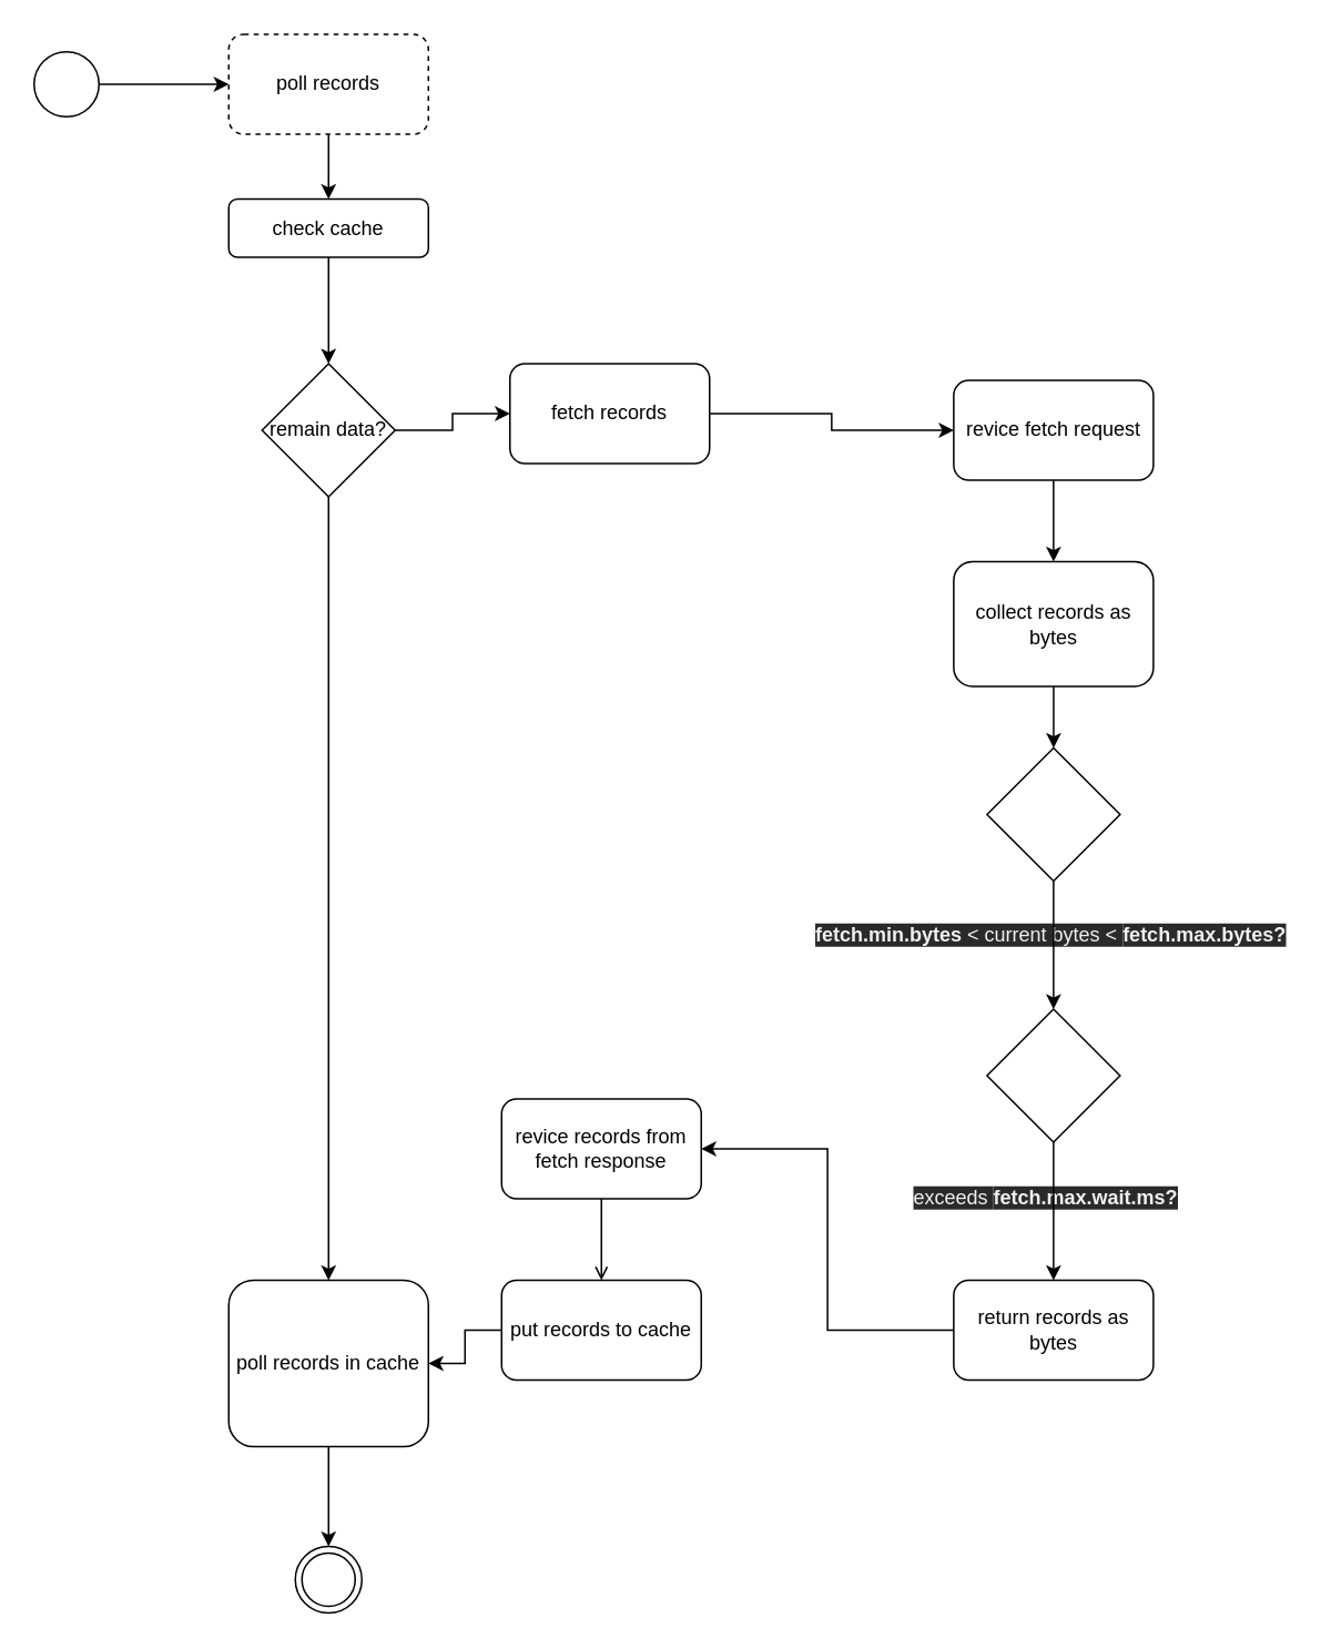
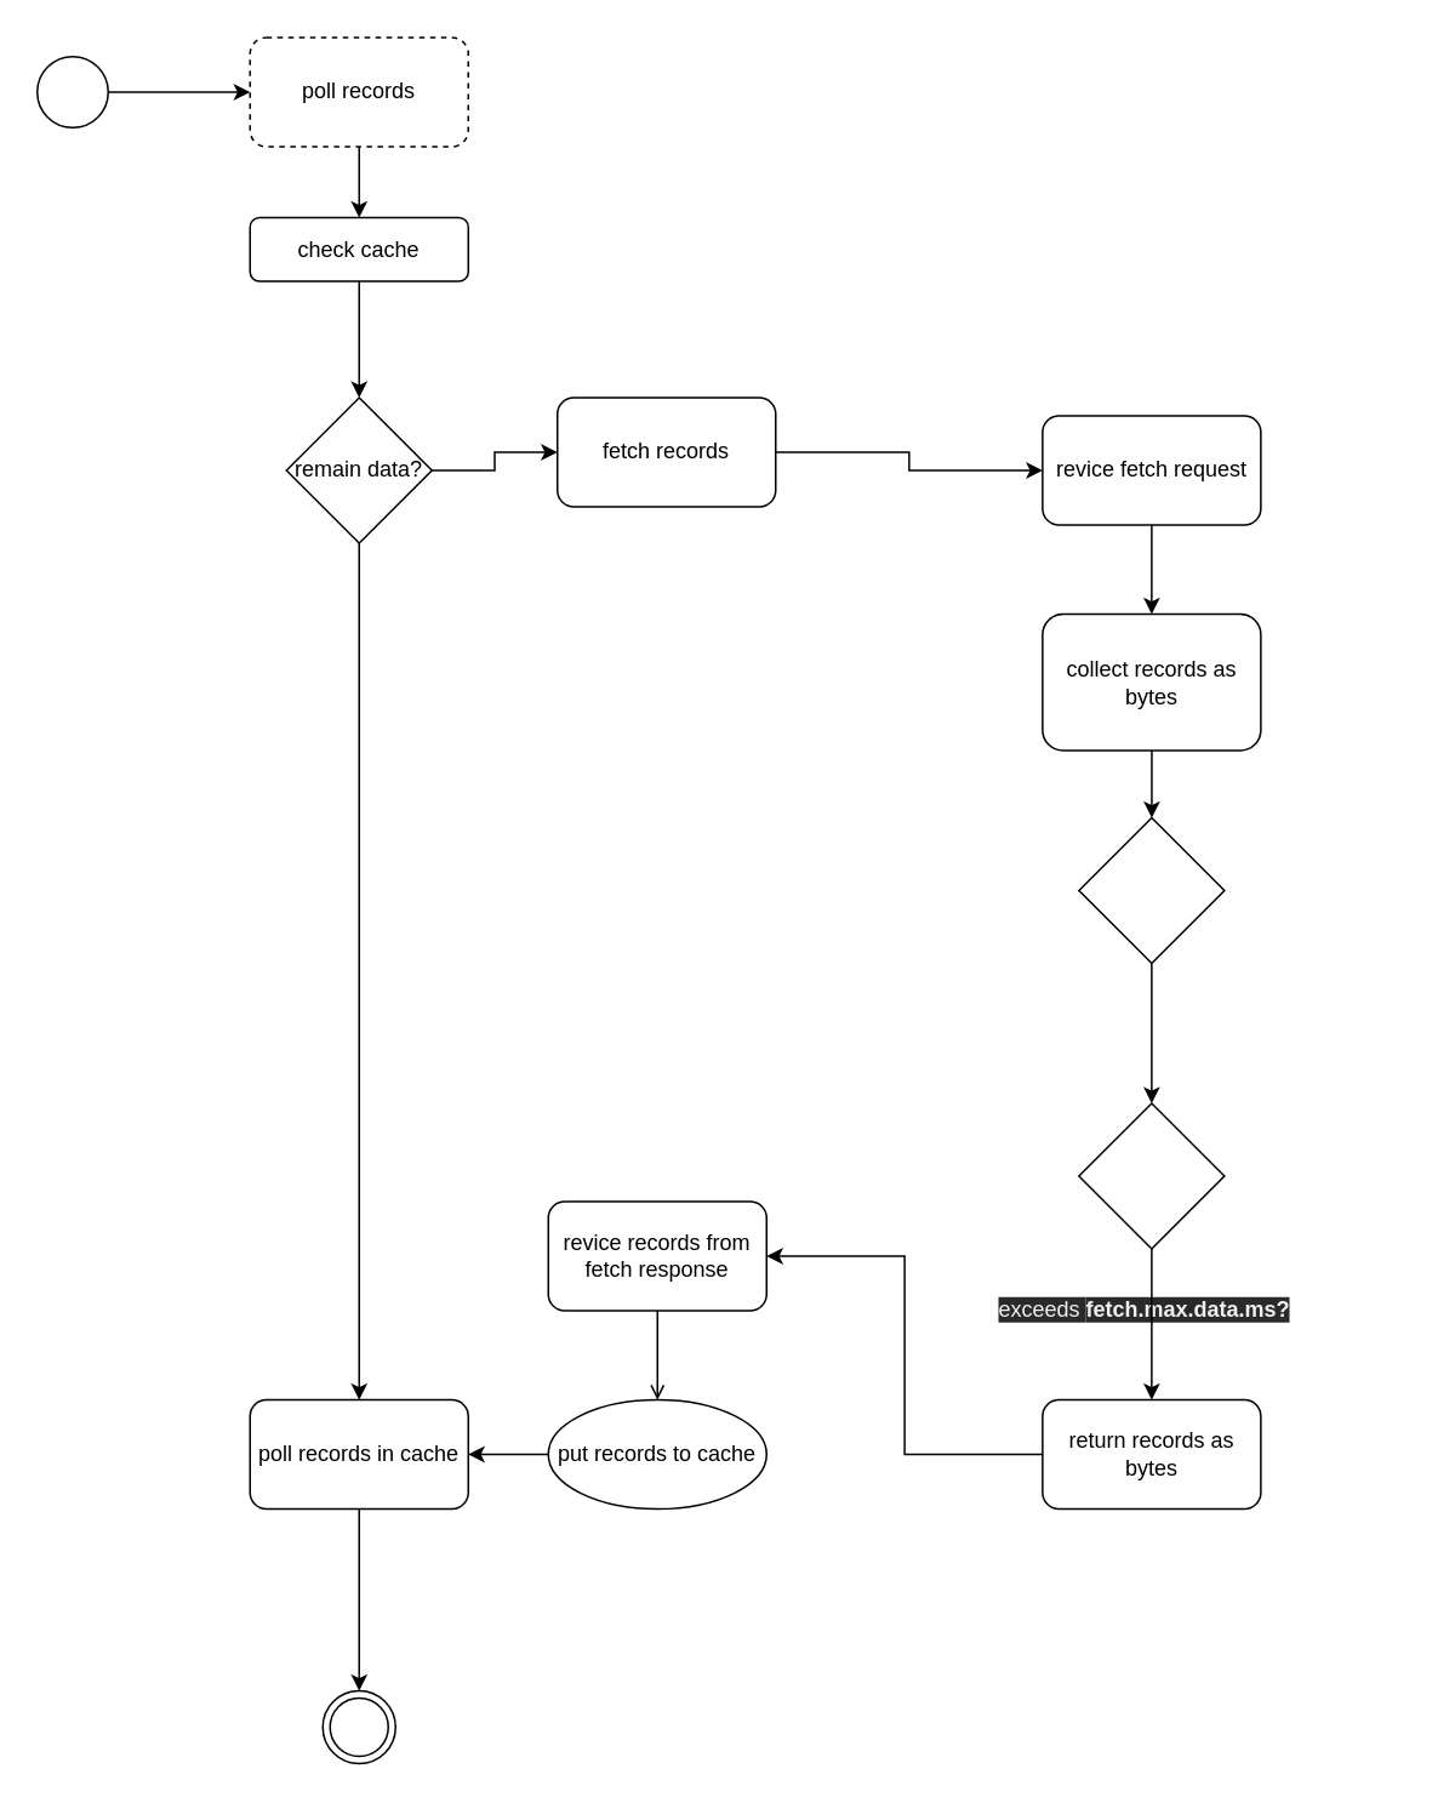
- <mxCell id="21" value="&lt;span style=&quot;color: rgb(240 , 240 , 240) ; font-family: &amp;#34;helvetica&amp;#34; ; font-size: 12px ; font-style: normal ; letter-spacing: normal ; text-align: center ; text-indent: 0px ; text-transform: none ; word-spacing: 0px ; background-color: rgb(42 , 42 , 42) ; display: inline ; float: none&quot;&gt;&lt;b&gt;fetch.min.bytes&lt;/b&gt;&lt;/span&gt;&lt;span style=&quot;color: rgb(240 , 240 , 240) ; font-family: &amp;#34;helvetica&amp;#34; ; font-size: 12px ; font-style: normal ; font-weight: 400 ; letter-spacing: normal ; text-align: center ; text-indent: 0px ; text-transform: none ; word-spacing: 0px ; background-color: rgb(42 , 42 , 42) ; display: inline ; float: none&quot;&gt; &amp;lt; current bytes &amp;lt; &lt;/span&gt;&lt;span style=&quot;color: rgb(240 , 240 , 240) ; font-family: &amp;#34;helvetica&amp;#34; ; font-size: 12px ; font-style: normal ; letter-spacing: normal ; text-align: center ; text-indent: 0px ; text-transform: none ; word-spacing: 0px ; background-color: rgb(42 , 42 , 42) ; display: inline ; float: none&quot;&gt;&lt;b&gt;fetch.max.bytes?&lt;/b&gt;&lt;/span&gt;" style="text;whiteSpace=wrap;html=1;" vertex="1" parent="1"><mxGeometry x="488" y="548" width="289.5" height="28" as="geometry" /></mxCell>
- <mxCell id="22" value="&lt;span style=&quot;color: rgb(240 , 240 , 240) ; font-family: &amp;#34;helvetica&amp;#34; ; font-size: 12px ; font-style: normal ; font-weight: 400 ; letter-spacing: normal ; text-align: center ; text-indent: 0px ; text-transform: none ; word-spacing: 0px ; background-color: rgb(42 , 42 , 42) ; display: inline ; float: none&quot;&gt;exceeds&amp;nbsp;&lt;/span&gt;&lt;b style=&quot;color: rgb(240 , 240 , 240) ; font-family: &amp;#34;helvetica&amp;#34; ; font-size: 12px ; font-style: normal ; letter-spacing: normal ; text-align: center ; text-indent: 0px ; text-transform: none ; word-spacing: 0px ; background-color: rgb(42 , 42 , 42)&quot;&gt;fetch.max.wait.ms?&lt;/b&gt;" style="text;whiteSpace=wrap;html=1;" vertex="1" parent="1"><mxGeometry x="547.25" y="706" width="171" height="28" as="geometry" /></mxCell>
+ <mxCell id="22" value="&lt;span style=&quot;color: rgb(240 , 240 , 240) ; font-family: &amp;#34;helvetica&amp;#34; ; font-size: 12px ; font-style: normal ; font-weight: 400 ; letter-spacing: normal ; text-align: center ; text-indent: 0px ; text-transform: none ; word-spacing: 0px ; background-color: rgb(42 , 42 , 42) ; display: inline ; float: none&quot;&gt;exceeds&amp;nbsp;&lt;/span&gt;&lt;b style=&quot;color: rgb(240 , 240 , 240) ; font-family: &amp;#34;helvetica&amp;#34; ; font-size: 12px ; font-style: normal ; letter-spacing: normal ; text-align: center ; text-indent: 0px ; text-transform: none ; word-spacing: 0px ; background-color: rgb(42 , 42 , 42)&quot;&gt;fetch.max.data.ms?&lt;/b&gt;" style="text;whiteSpace=wrap;html=1;" vertex="1" parent="1"><mxGeometry x="547.25" y="706" width="171" height="28" as="geometry" /></mxCell>
- <mxCell id="20" value="put records to cache" style="rounded=1;whiteSpace=wrap;html=1;" parent="1" vertex="1"><mxGeometry x="301" y="769" width="120" height="60" as="geometry" /></mxCell>
+ <mxCell id="20" value="put records to cache" style="ellipse;whiteSpace=wrap;html=1;" parent="1" vertex="1"><mxGeometry x="301" y="769" width="120" height="60" as="geometry" /></mxCell>
- <mxCell id="14" value="poll records in cache" style="rounded=1;whiteSpace=wrap;html=1;" parent="1" vertex="1"><mxGeometry x="137" y="769" width="120" height="100" as="geometry" /></mxCell>
+ <mxCell id="14" value="poll records in cache" style="rounded=1;whiteSpace=wrap;html=1;" parent="1" vertex="1"><mxGeometry x="137" y="769" width="120" height="60" as="geometry" /></mxCell>
